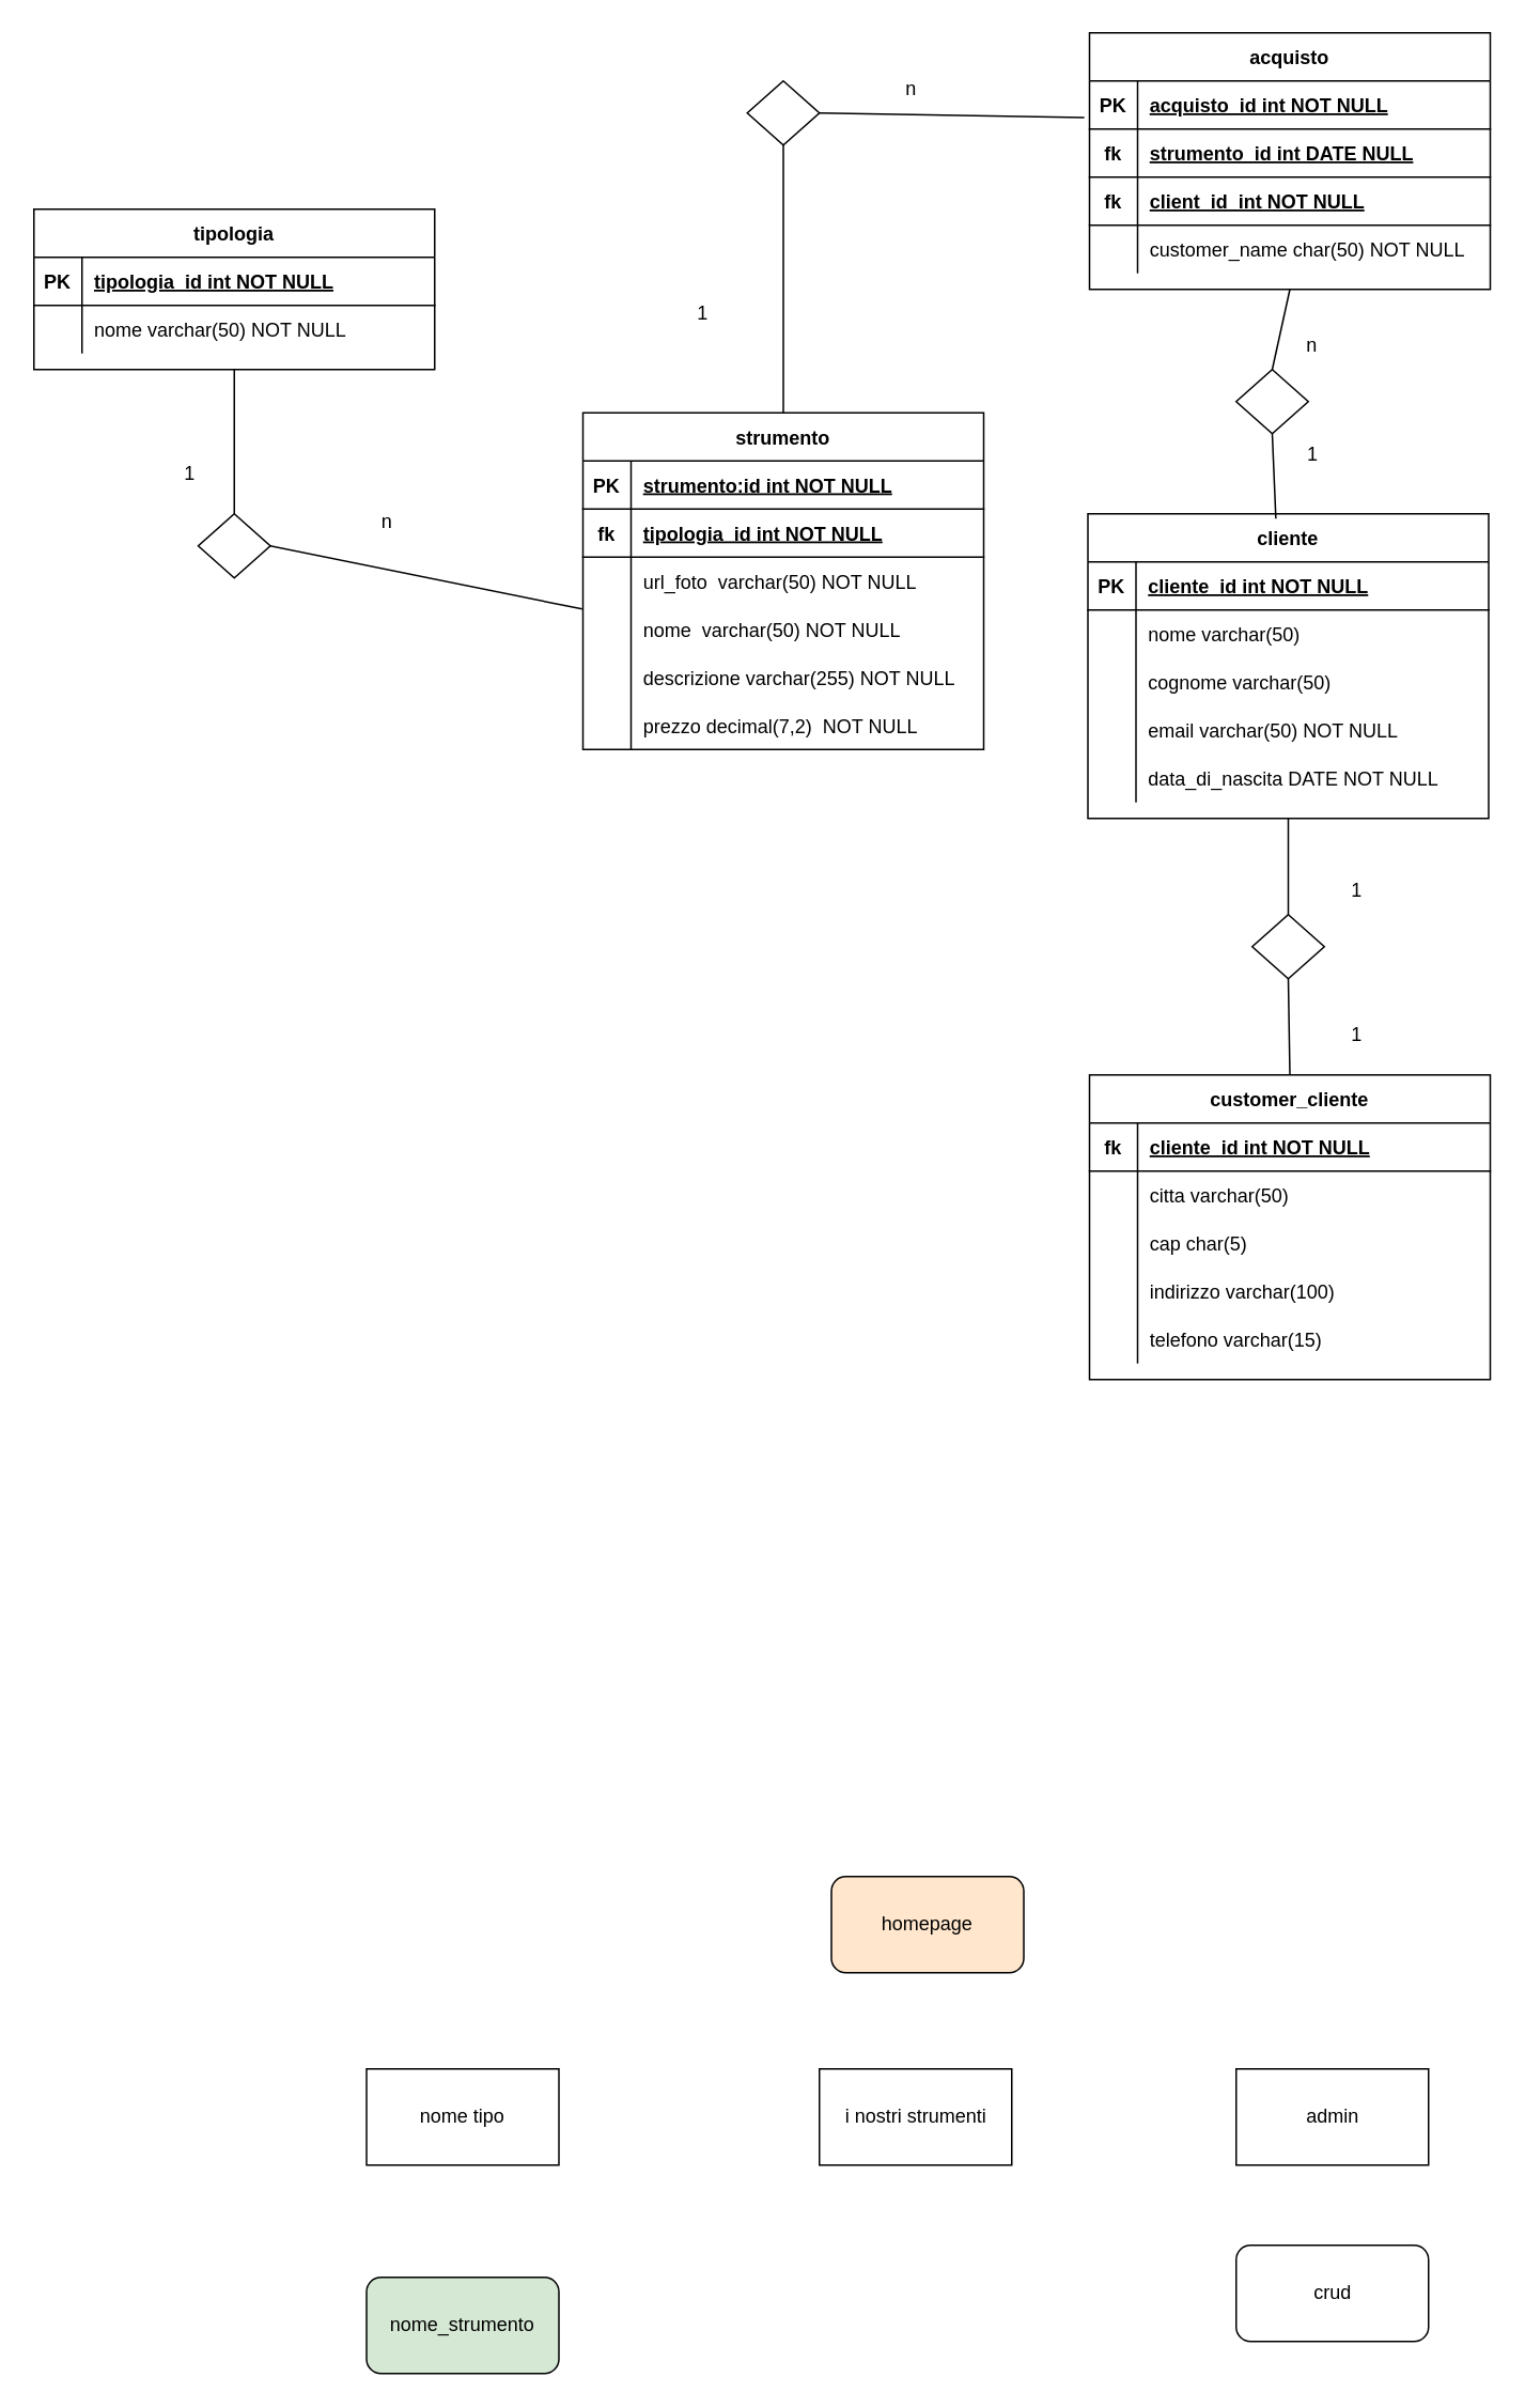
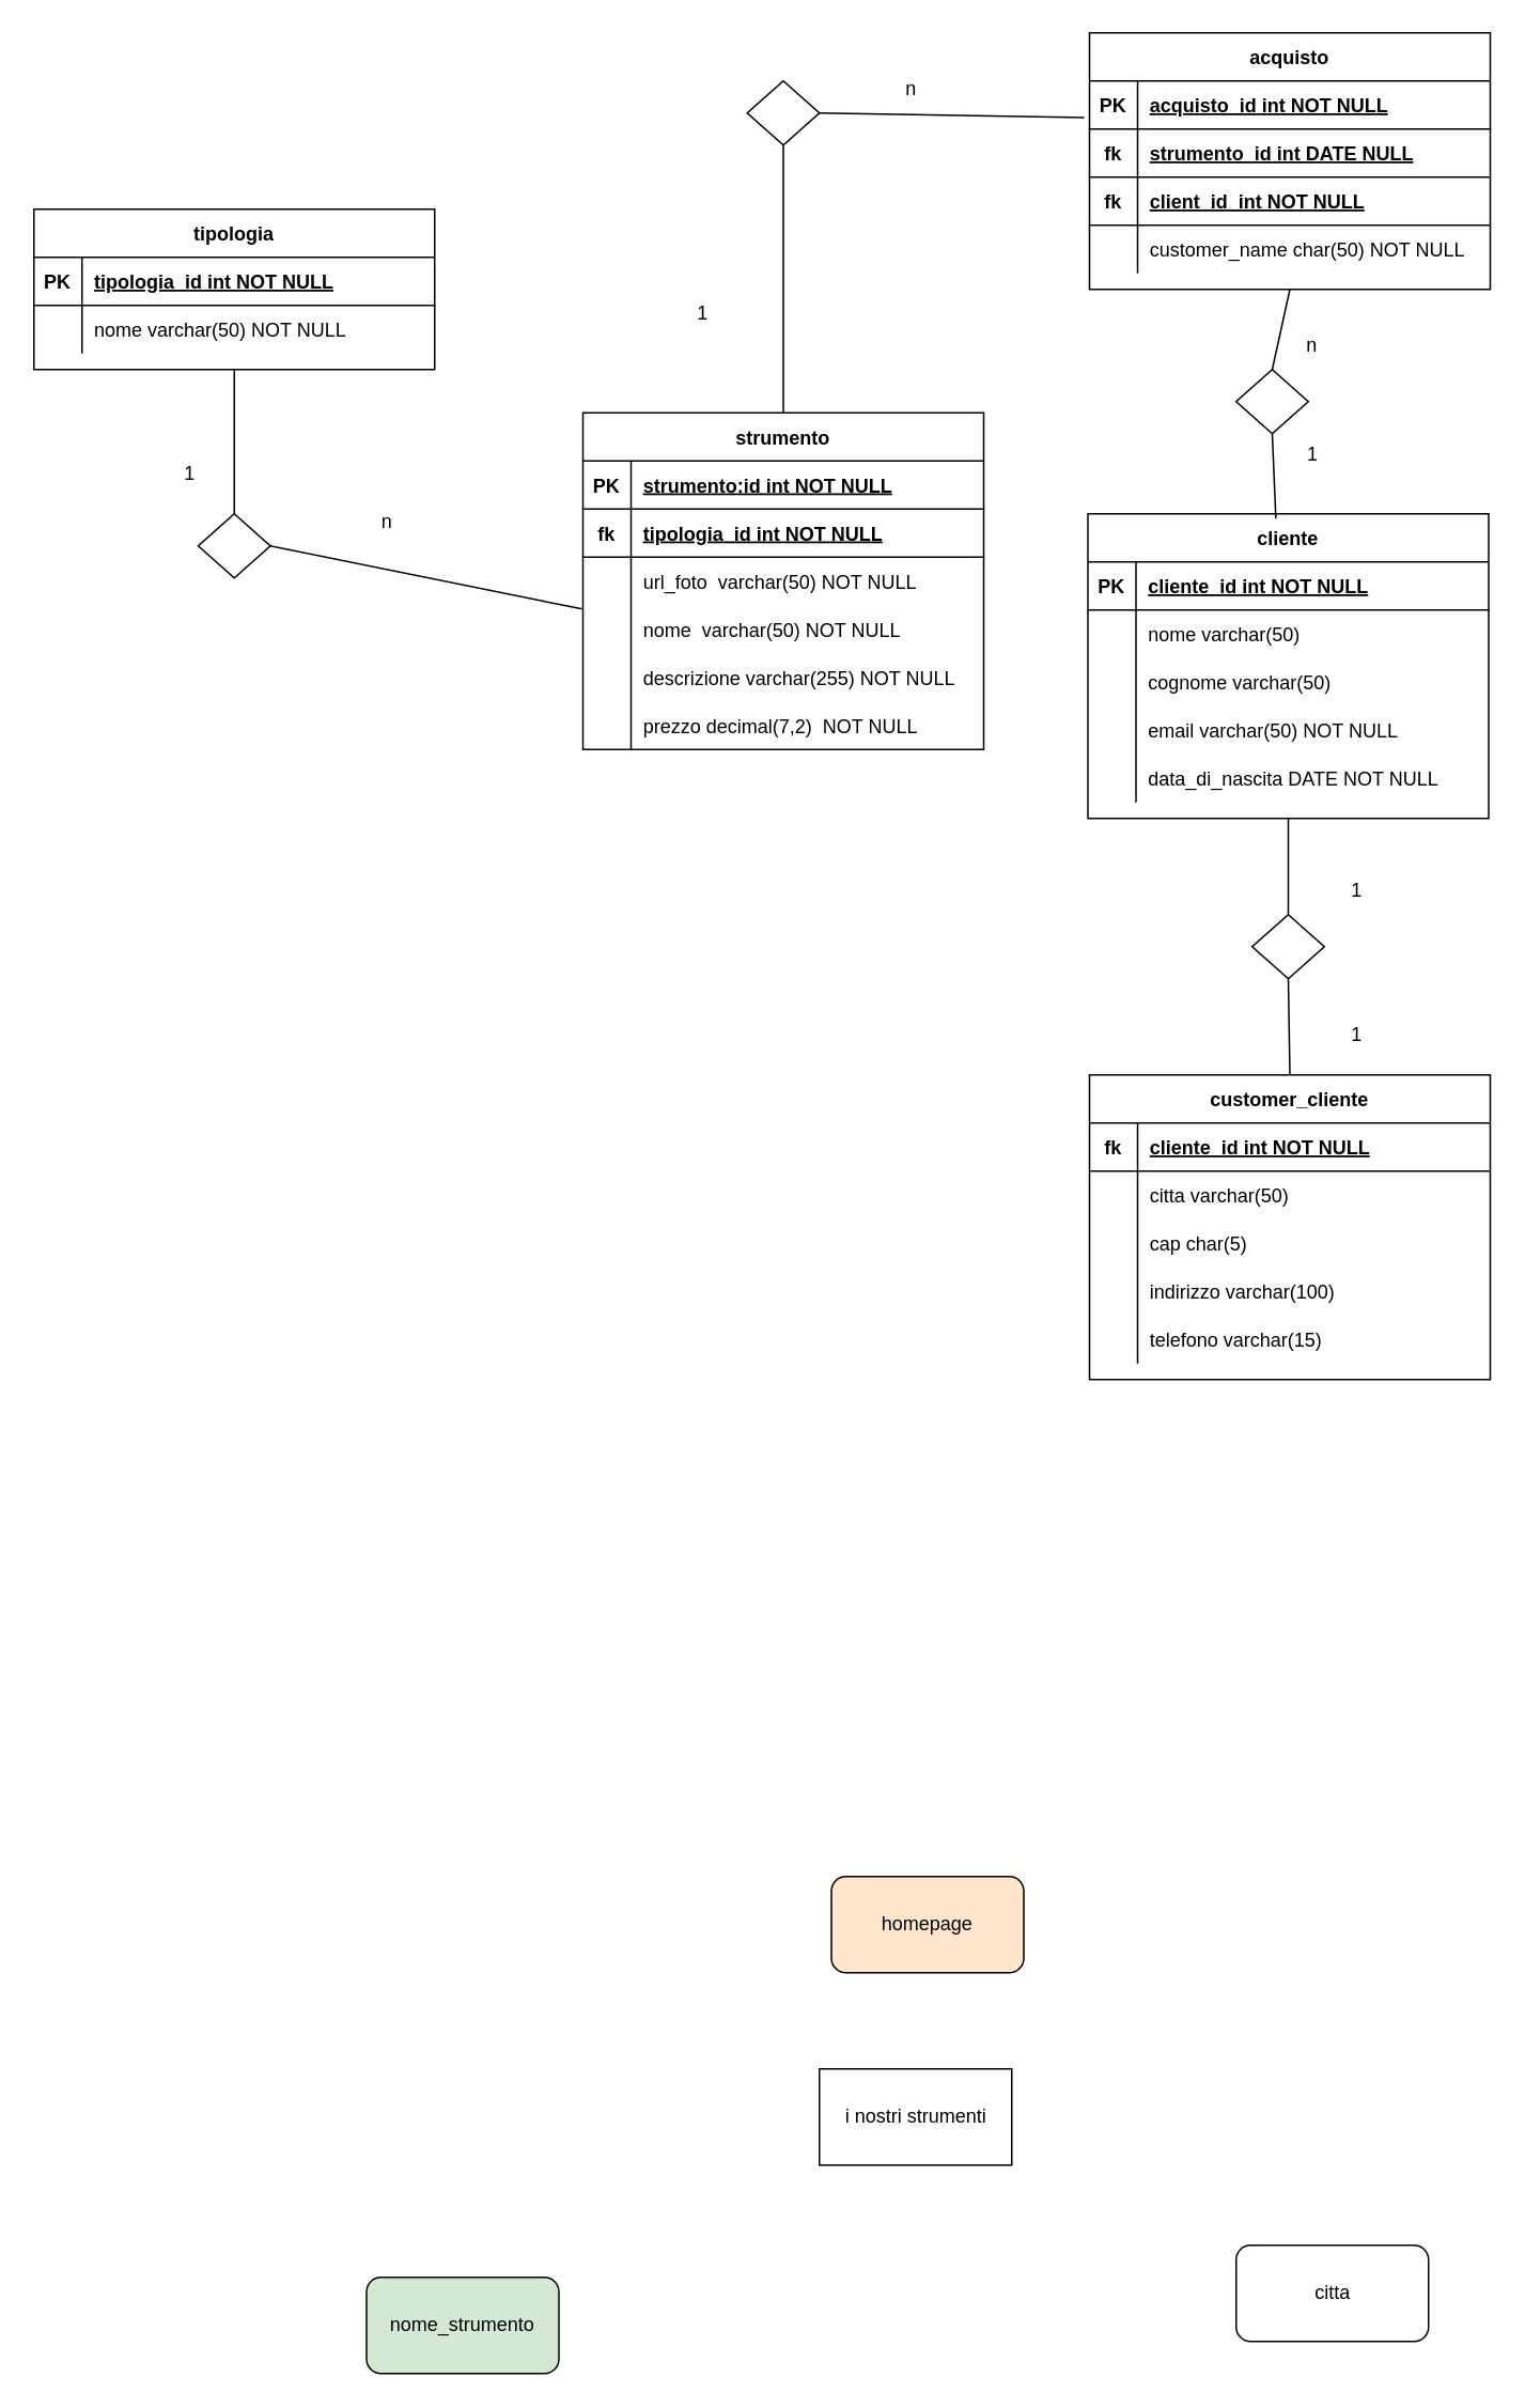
- <mxCell id="95" value="nome tipo" style="rounded=0;whiteSpace=wrap;html=1;" parent="1" vertex="1"><mxGeometry x="228" y="1290" width="120" height="60" as="geometry" /></mxCell>
- <mxCell id="94" value="admin" style="rounded=0;whiteSpace=wrap;html=1;" parent="1" vertex="1"><mxGeometry x="770.5" y="1290" width="120" height="60" as="geometry" /></mxCell>
- <mxCell id="98" value="crud" style="rounded=1;whiteSpace=wrap;html=1;" parent="1" vertex="1"><mxGeometry x="770.5" y="1400" width="120" height="60" as="geometry" /></mxCell>
+ <mxCell id="98" value="citta" style="rounded=1;whiteSpace=wrap;html=1;" parent="1" vertex="1"><mxGeometry x="770.5" y="1400" width="120" height="60" as="geometry" /></mxCell>
